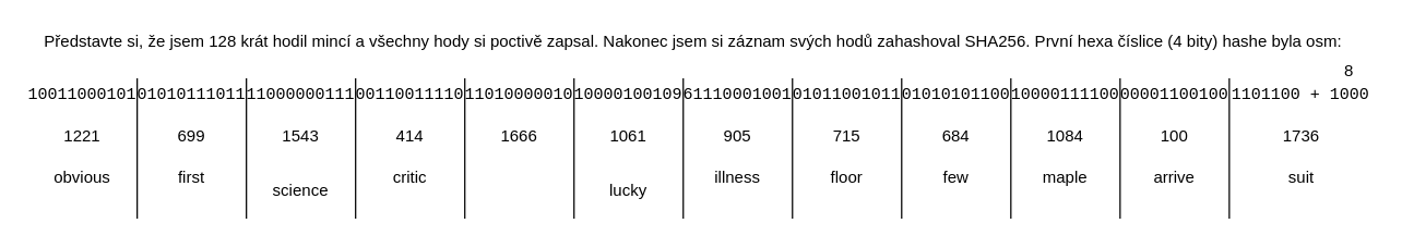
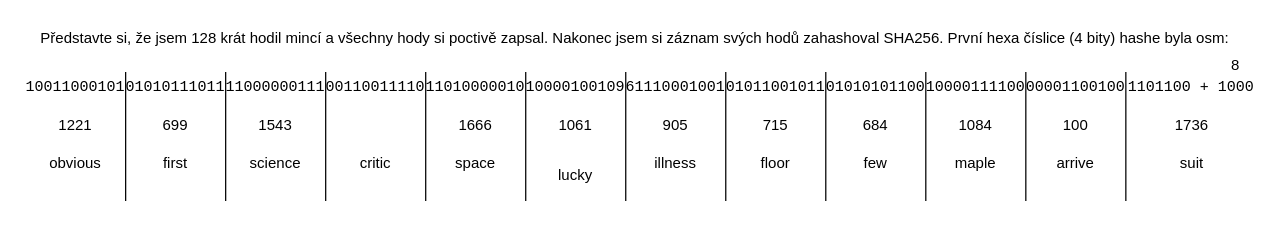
- <mxCell id="18" value="414" style="text;html=1;strokeColor=none;fillColor=none;align=center;verticalAlign=middle;whiteSpace=wrap;rounded=0;" parent="1" vertex="1"><mxGeometry x="265" y="90" width="70" height="20" as="geometry" /></mxCell>
+ <mxCell id="31" value="space" style="text;html=1;strokeColor=none;fillColor=none;align=center;verticalAlign=middle;whiteSpace=wrap;rounded=0;" parent="1" vertex="1"><mxGeometry x="345" y="120" width="70" height="20" as="geometry" /></mxCell>
- <mxCell id="29" value="science" style="text;html=1;strokeColor=none;fillColor=none;align=center;verticalAlign=middle;whiteSpace=wrap;rounded=0;" parent="1" vertex="1"><mxGeometry x="185" y="130" width="70" height="20" as="geometry" /></mxCell>
+ <mxCell id="29" value="science" style="text;html=1;strokeColor=none;fillColor=none;align=center;verticalAlign=middle;whiteSpace=wrap;rounded=0;" parent="1" vertex="1"><mxGeometry x="185" y="120" width="70" height="20" as="geometry" /></mxCell>
